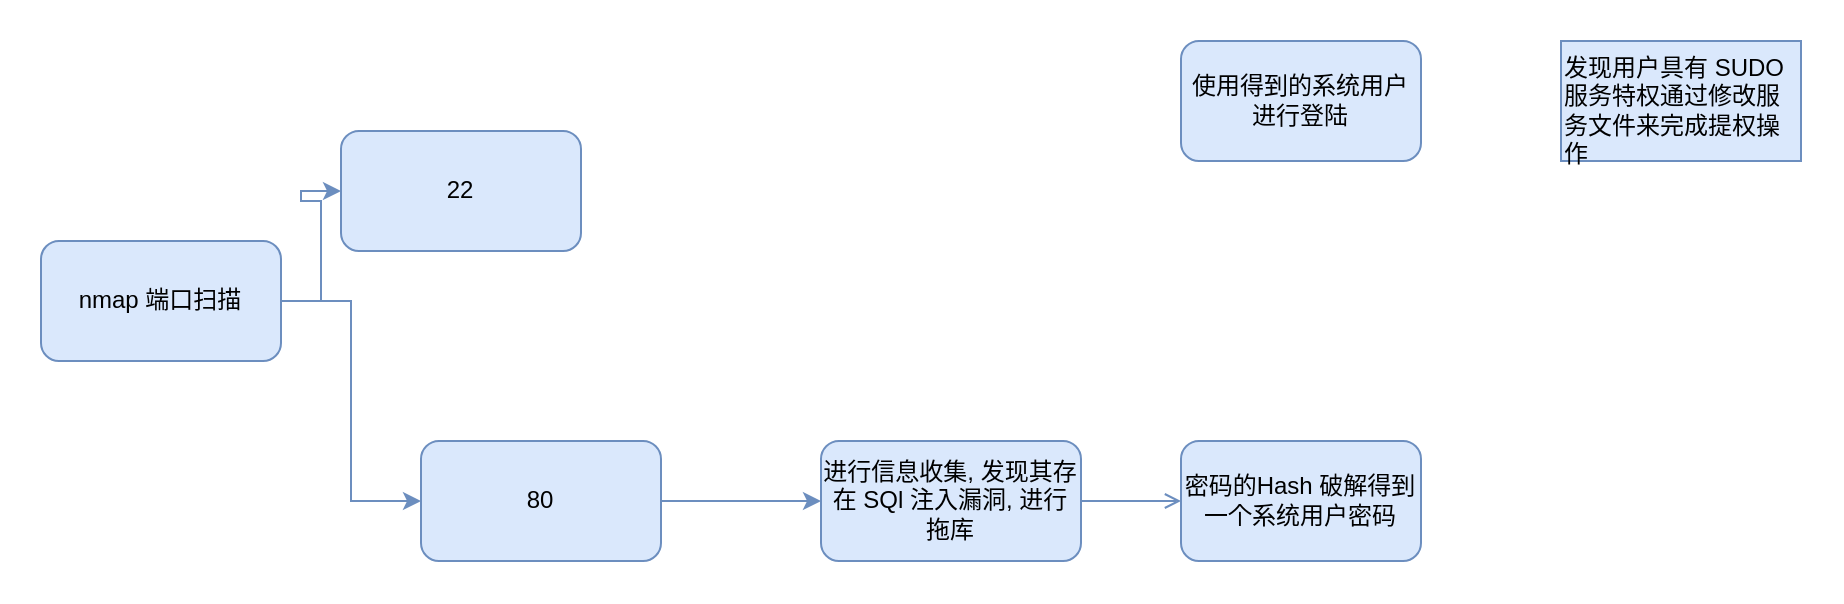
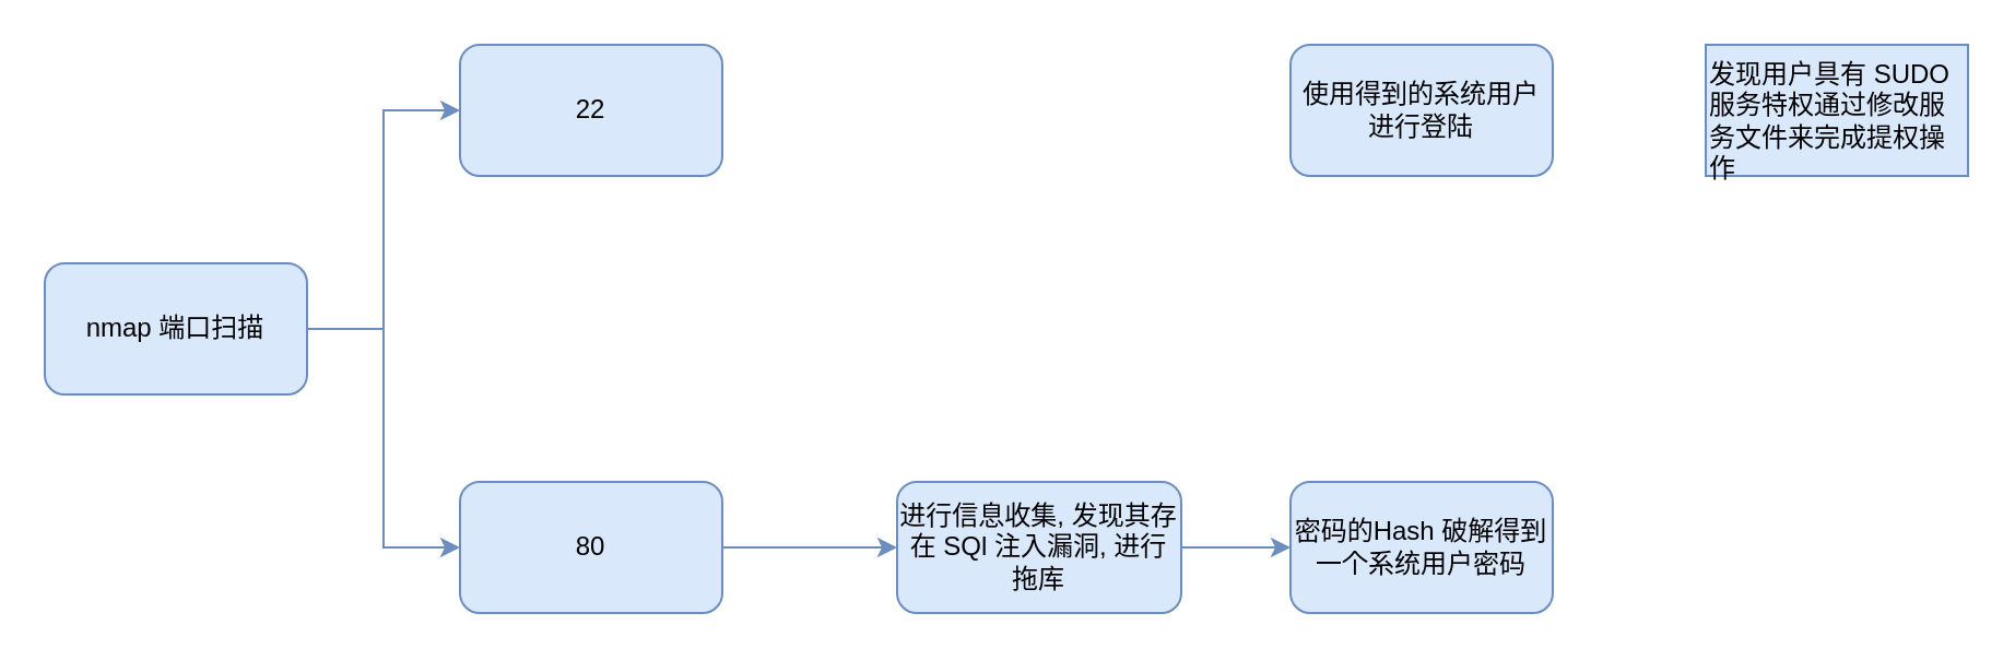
- <mxCell id="5" value="22" style="whiteSpace=wrap;html=1;rounded=1;fillColor=#dae8fc;strokeColor=#6c8ebf;" vertex="1" parent="1"><mxGeometry x="170" y="65" width="120" height="60" as="geometry" /></mxCell>
+ <mxCell id="5" value="22" style="whiteSpace=wrap;html=1;rounded=1;fillColor=#dae8fc;strokeColor=#6c8ebf;" vertex="1" parent="1"><mxGeometry x="210" y="20" width="120" height="60" as="geometry" /></mxCell>
- <mxCell id="8" value="" style="edgeStyle=orthogonalEdgeStyle;rounded=0;orthogonalLoop=1;jettySize=auto;html=1;fillColor=#dae8fc;strokeColor=#6c8ebf;endArrow=open;" edge="1" parent="1" source="9" target="10"><mxGeometry relative="1" as="geometry" /></mxCell>
+ <mxCell id="8" value="" style="edgeStyle=orthogonalEdgeStyle;rounded=0;orthogonalLoop=1;jettySize=auto;html=1;fillColor=#dae8fc;strokeColor=#6c8ebf;" edge="1" parent="1" source="9" target="10"><mxGeometry relative="1" as="geometry" /></mxCell>
